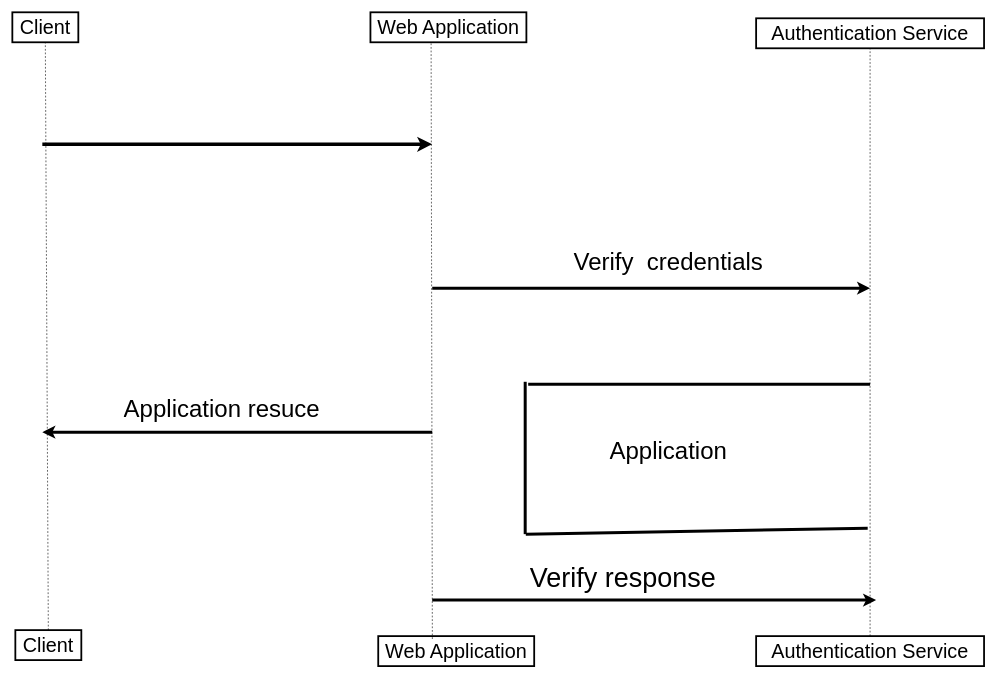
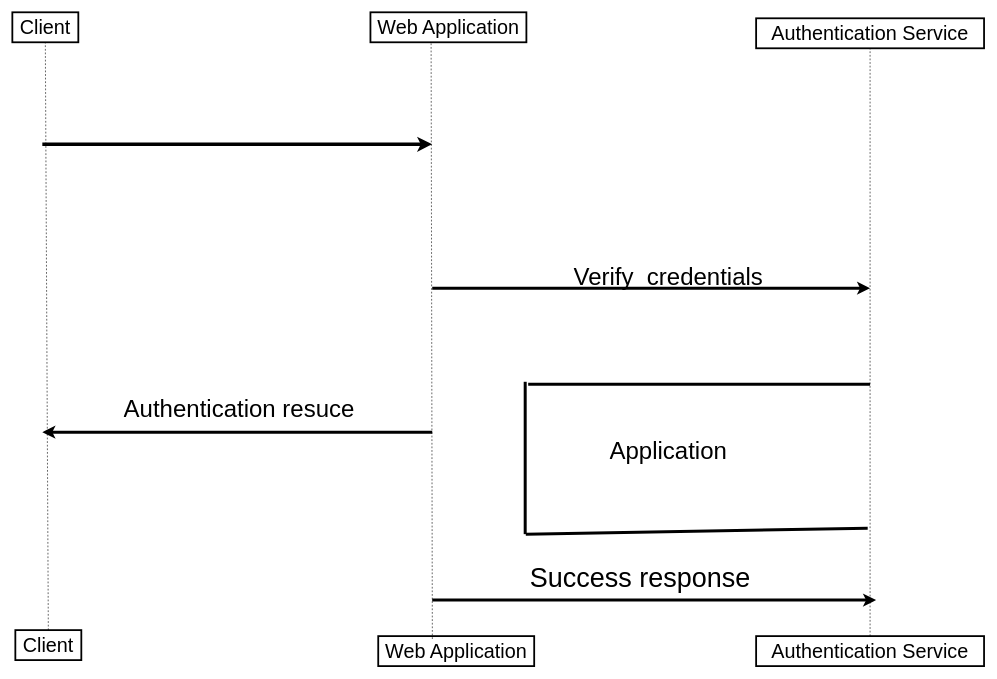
- <mxCell id="20" value="&lt;font style=&quot;font-size: 40px;&quot;&gt;Verify&amp;nbsp; credentials&lt;/font&gt;" style="text;strokeColor=none;fillColor=none;align=left;verticalAlign=top;spacingLeft=4;spacingRight=4;overflow=hidden;rotatable=0;points=[[0,0.5],[1,0.5]];portConstraint=eastwest;whiteSpace=wrap;html=1;" vertex="1" parent="1"><mxGeometry x="950" y="405" width="380" height="156" as="geometry" /></mxCell>
+ <mxCell id="20" value="&lt;font style=&quot;font-size: 40px;&quot;&gt;Verify&amp;nbsp; credentials&lt;/font&gt;" style="text;strokeColor=none;fillColor=none;align=left;verticalAlign=top;spacingLeft=4;spacingRight=4;overflow=hidden;rotatable=0;points=[[0,0.5],[1,0.5]];portConstraint=eastwest;whiteSpace=wrap;html=1;" vertex="1" parent="1"><mxGeometry x="950" y="430" width="380" height="156" as="geometry" /></mxCell>
- <mxCell id="18" value="&lt;font style=&quot;font-size: 40px;&quot;&gt;Application resuce&lt;/font&gt;" style="text;strokeColor=none;fillColor=none;align=left;verticalAlign=top;spacingLeft=4;spacingRight=4;overflow=hidden;rotatable=0;points=[[0,0.5],[1,0.5]];portConstraint=eastwest;whiteSpace=wrap;html=1;" vertex="1" parent="1"><mxGeometry x="200" y="650" width="400" height="70" as="geometry" /></mxCell>
+ <mxCell id="18" value="&lt;font style=&quot;font-size: 40px;&quot;&gt;Authentication resuce&lt;/font&gt;" style="text;strokeColor=none;fillColor=none;align=left;verticalAlign=top;spacingLeft=4;spacingRight=4;overflow=hidden;rotatable=0;points=[[0,0.5],[1,0.5]];portConstraint=eastwest;whiteSpace=wrap;html=1;" vertex="1" parent="1"><mxGeometry x="200" y="650" width="400" height="70" as="geometry" /></mxCell>
- <mxCell id="16" value="&lt;font style=&quot;font-size: 45px;&quot;&gt;Verify response&lt;/font&gt;" style="text;strokeColor=none;fillColor=none;align=left;verticalAlign=top;spacingLeft=4;spacingRight=4;overflow=hidden;rotatable=0;points=[[0,0.5],[1,0.5]];portConstraint=eastwest;whiteSpace=wrap;html=1;" vertex="1" parent="1"><mxGeometry x="877" y="930" width="410" height="146" as="geometry" /></mxCell>
+ <mxCell id="16" value="&lt;font style=&quot;font-size: 45px;&quot;&gt;Success response&lt;/font&gt;" style="text;strokeColor=none;fillColor=none;align=left;verticalAlign=top;spacingLeft=4;spacingRight=4;overflow=hidden;rotatable=0;points=[[0,0.5],[1,0.5]];portConstraint=eastwest;whiteSpace=wrap;html=1;" vertex="1" parent="1"><mxGeometry x="877" y="930" width="410" height="146" as="geometry" /></mxCell>
